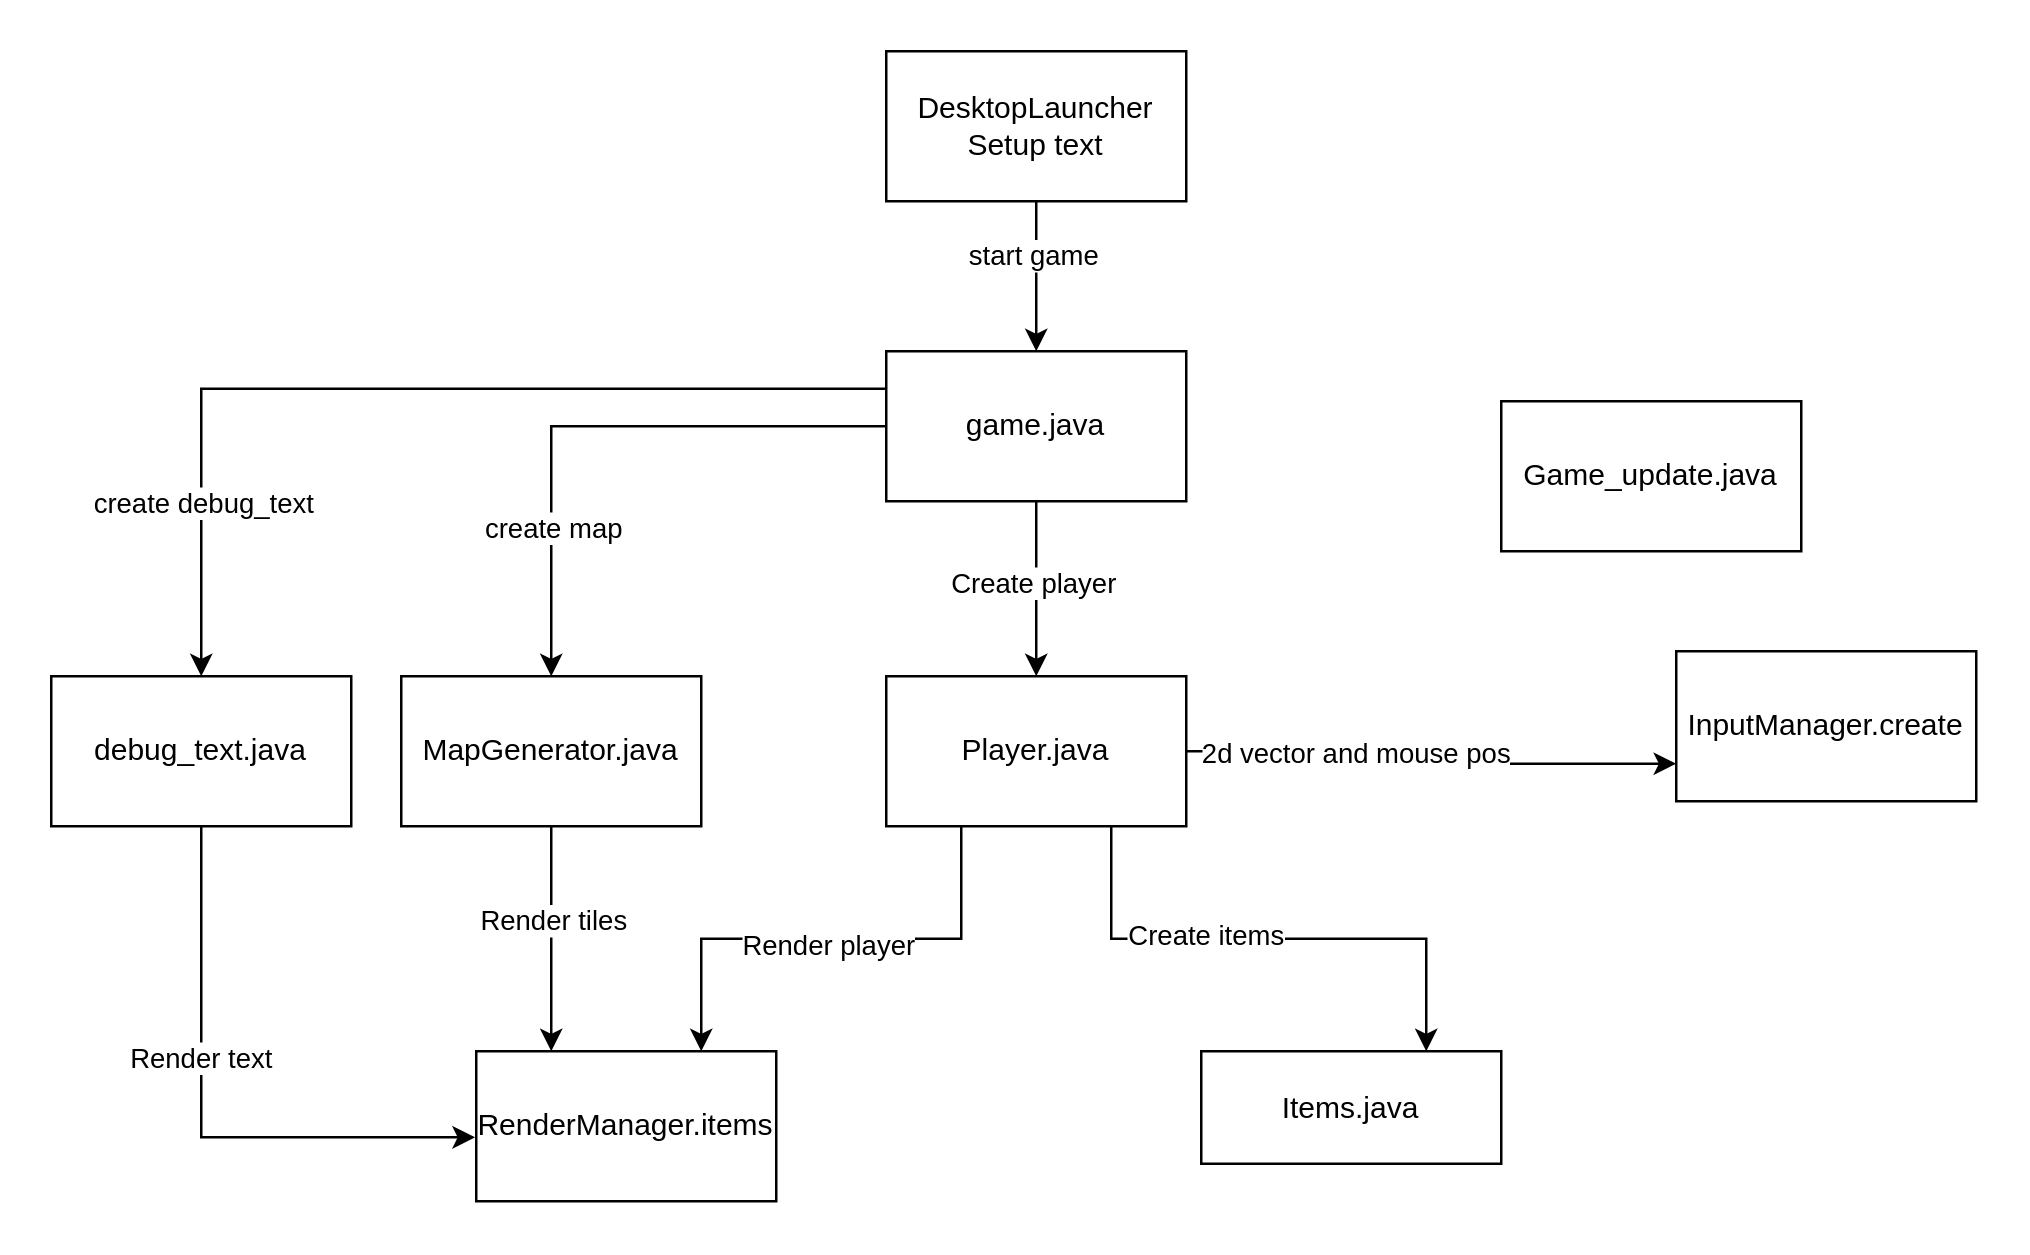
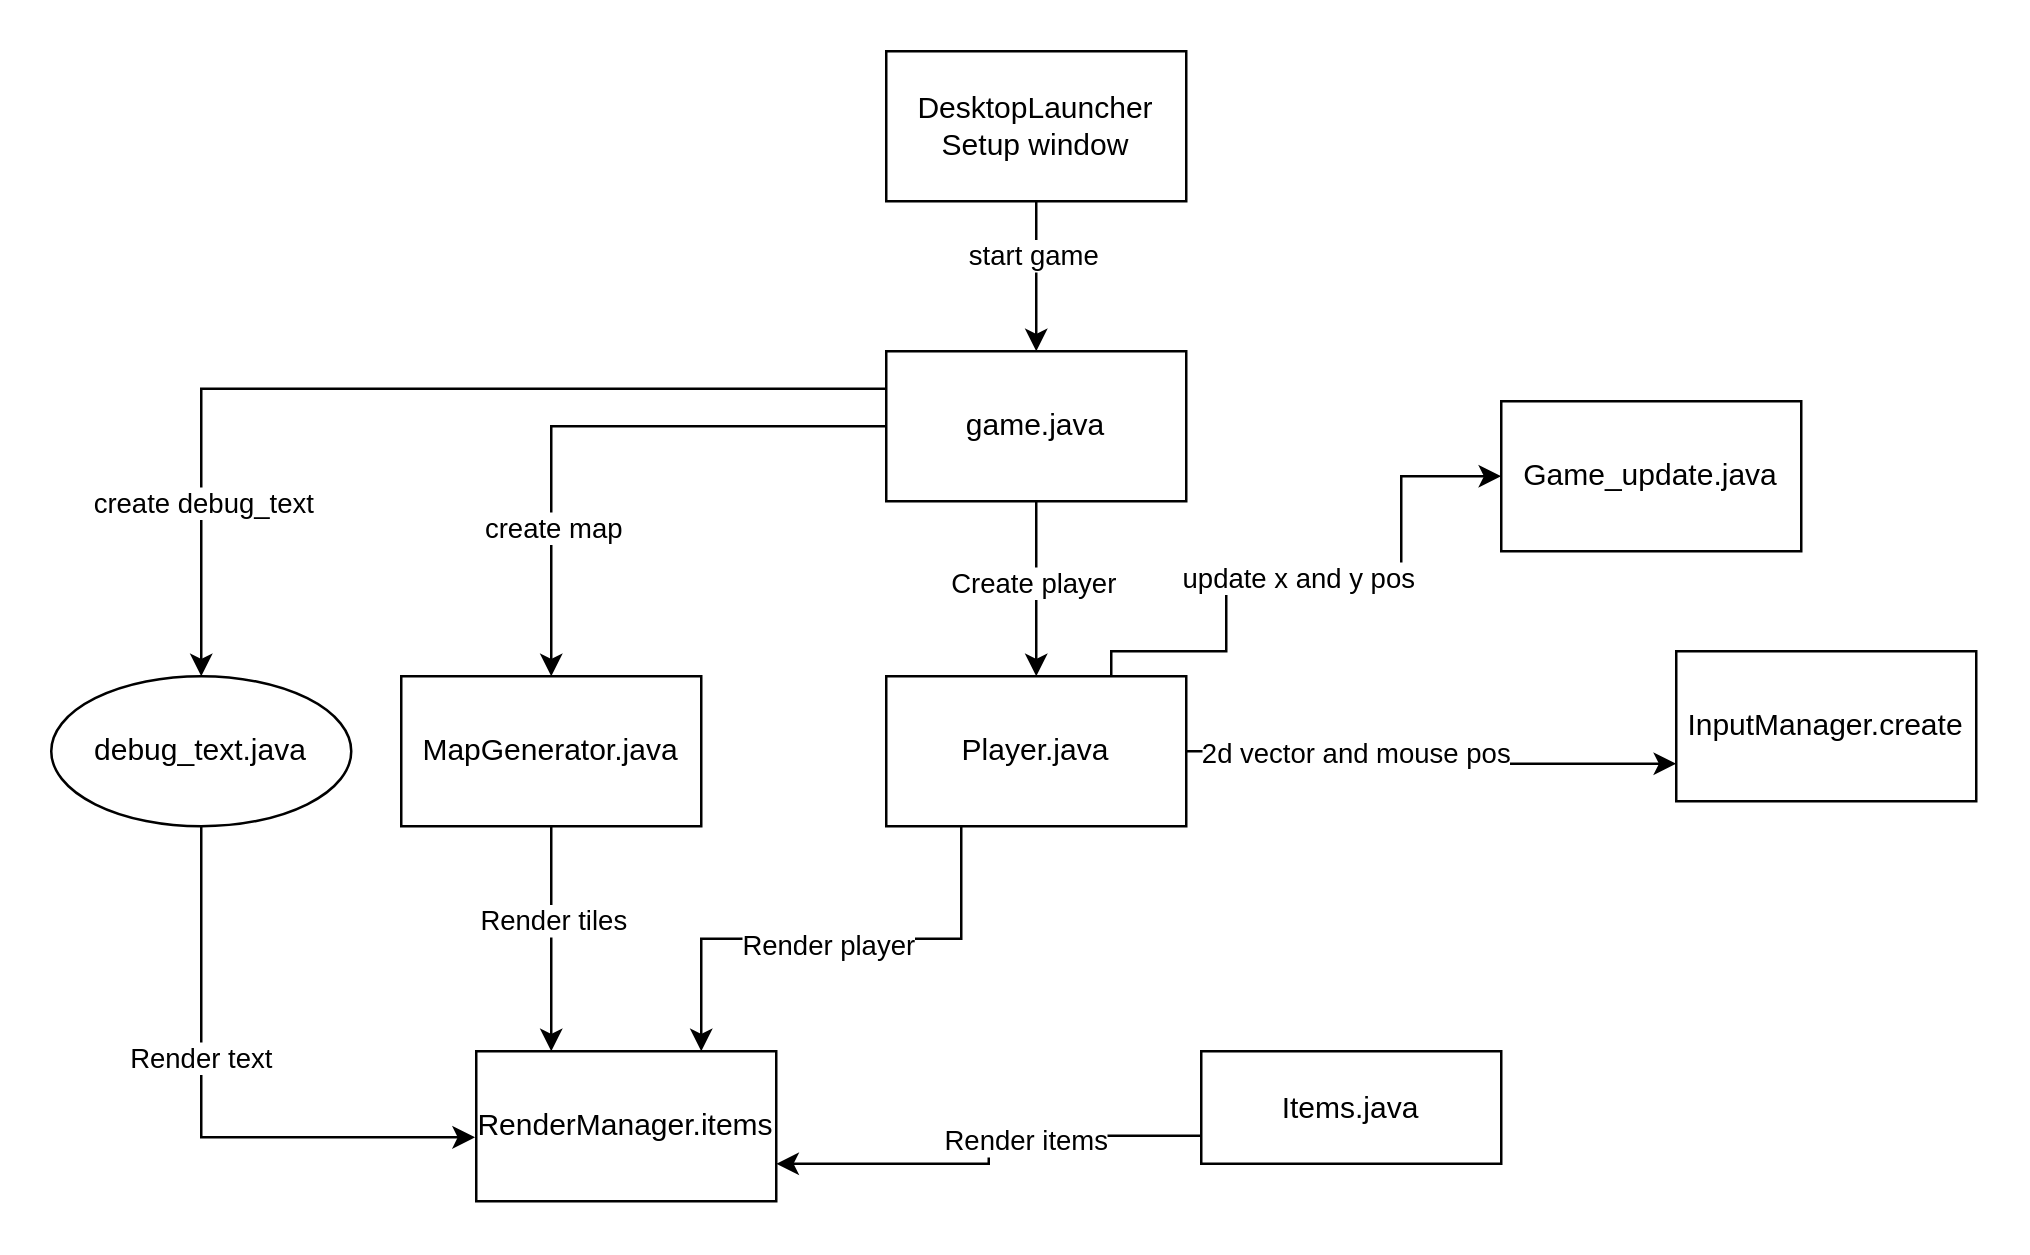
- <mxCell id="4" value="DesktopLauncher&lt;br&gt;Setup text" style="rounded=0;whiteSpace=wrap;html=1;" vertex="1" parent="1"><mxGeometry x="354" width="120" height="60" as="geometry" y="20" /></mxCell>
+ <mxCell id="4" value="DesktopLauncher&lt;br&gt;Setup window" style="rounded=0;whiteSpace=wrap;html=1;" vertex="1" parent="1"><mxGeometry x="354" width="120" height="60" as="geometry" y="20" /></mxCell>
+ <mxCell id="22" style="edgeStyle=orthogonalEdgeStyle;rounded=0;orthogonalLoop=1;jettySize=auto;html=1;exitX=0.75;exitY=0;exitDx=0;exitDy=0;entryX=0;entryY=0.5;entryDx=0;entryDy=0;" edge="1" parent="1" source="24" target="29"><mxGeometry relative="1" as="geometry"><Array as="points"><mxPoint x="444" y="260" /><mxPoint x="490" y="260" /><mxPoint x="490" y="230" /><mxPoint x="560" y="230" /><mxPoint x="560" y="190" /></Array></mxGeometry></mxCell>
+ <mxCell id="23" value="update x and y pos" style="edgeLabel;html=1;align=center;verticalAlign=middle;resizable=0;points=[];" vertex="1" connectable="0" parent="22"><mxGeometry x="-0.033" relative="1" as="geometry"><mxPoint as="offset" /></mxGeometry></mxCell>
- <mxCell id="30" value="debug_text.java" style="rounded=0;whiteSpace=wrap;html=1;" vertex="1" parent="1"><mxGeometry x="20" y="270" width="120" height="60" as="geometry" /></mxCell>
+ <mxCell id="30" value="debug_text.java" style="ellipse;whiteSpace=wrap;html=1;" vertex="1" parent="1"><mxGeometry x="20" y="270" width="120" height="60" as="geometry" /></mxCell>
- <mxCell id="16" style="edgeStyle=orthogonalEdgeStyle;rounded=0;orthogonalLoop=1;jettySize=auto;html=1;exitX=0.75;exitY=1;exitDx=0;exitDy=0;entryX=0.75;entryY=0;entryDx=0;entryDy=0;" edge="1" parent="1" source="24" target="28"><mxGeometry relative="1" as="geometry" /></mxCell>
- <mxCell id="17" value="Create items" style="edgeLabel;html=1;align=center;verticalAlign=middle;resizable=0;points=[];" vertex="1" connectable="0" parent="16"><mxGeometry x="-0.243" y="2" relative="1" as="geometry"><mxPoint as="offset" /></mxGeometry></mxCell>
+ <mxCell id="26" style="edgeStyle=orthogonalEdgeStyle;rounded=0;orthogonalLoop=1;jettySize=auto;html=1;exitX=0;exitY=0.75;exitDx=0;exitDy=0;entryX=1;entryY=0.75;entryDx=0;entryDy=0;" edge="1" parent="1" source="28" target="25"><mxGeometry relative="1" as="geometry" /></mxCell>
+ <mxCell id="27" value="Render items" style="edgeLabel;html=1;align=center;verticalAlign=middle;resizable=0;points=[];" vertex="1" connectable="0" parent="26"><mxGeometry x="-0.217" y="2" relative="1" as="geometry"><mxPoint as="offset" /></mxGeometry></mxCell>
